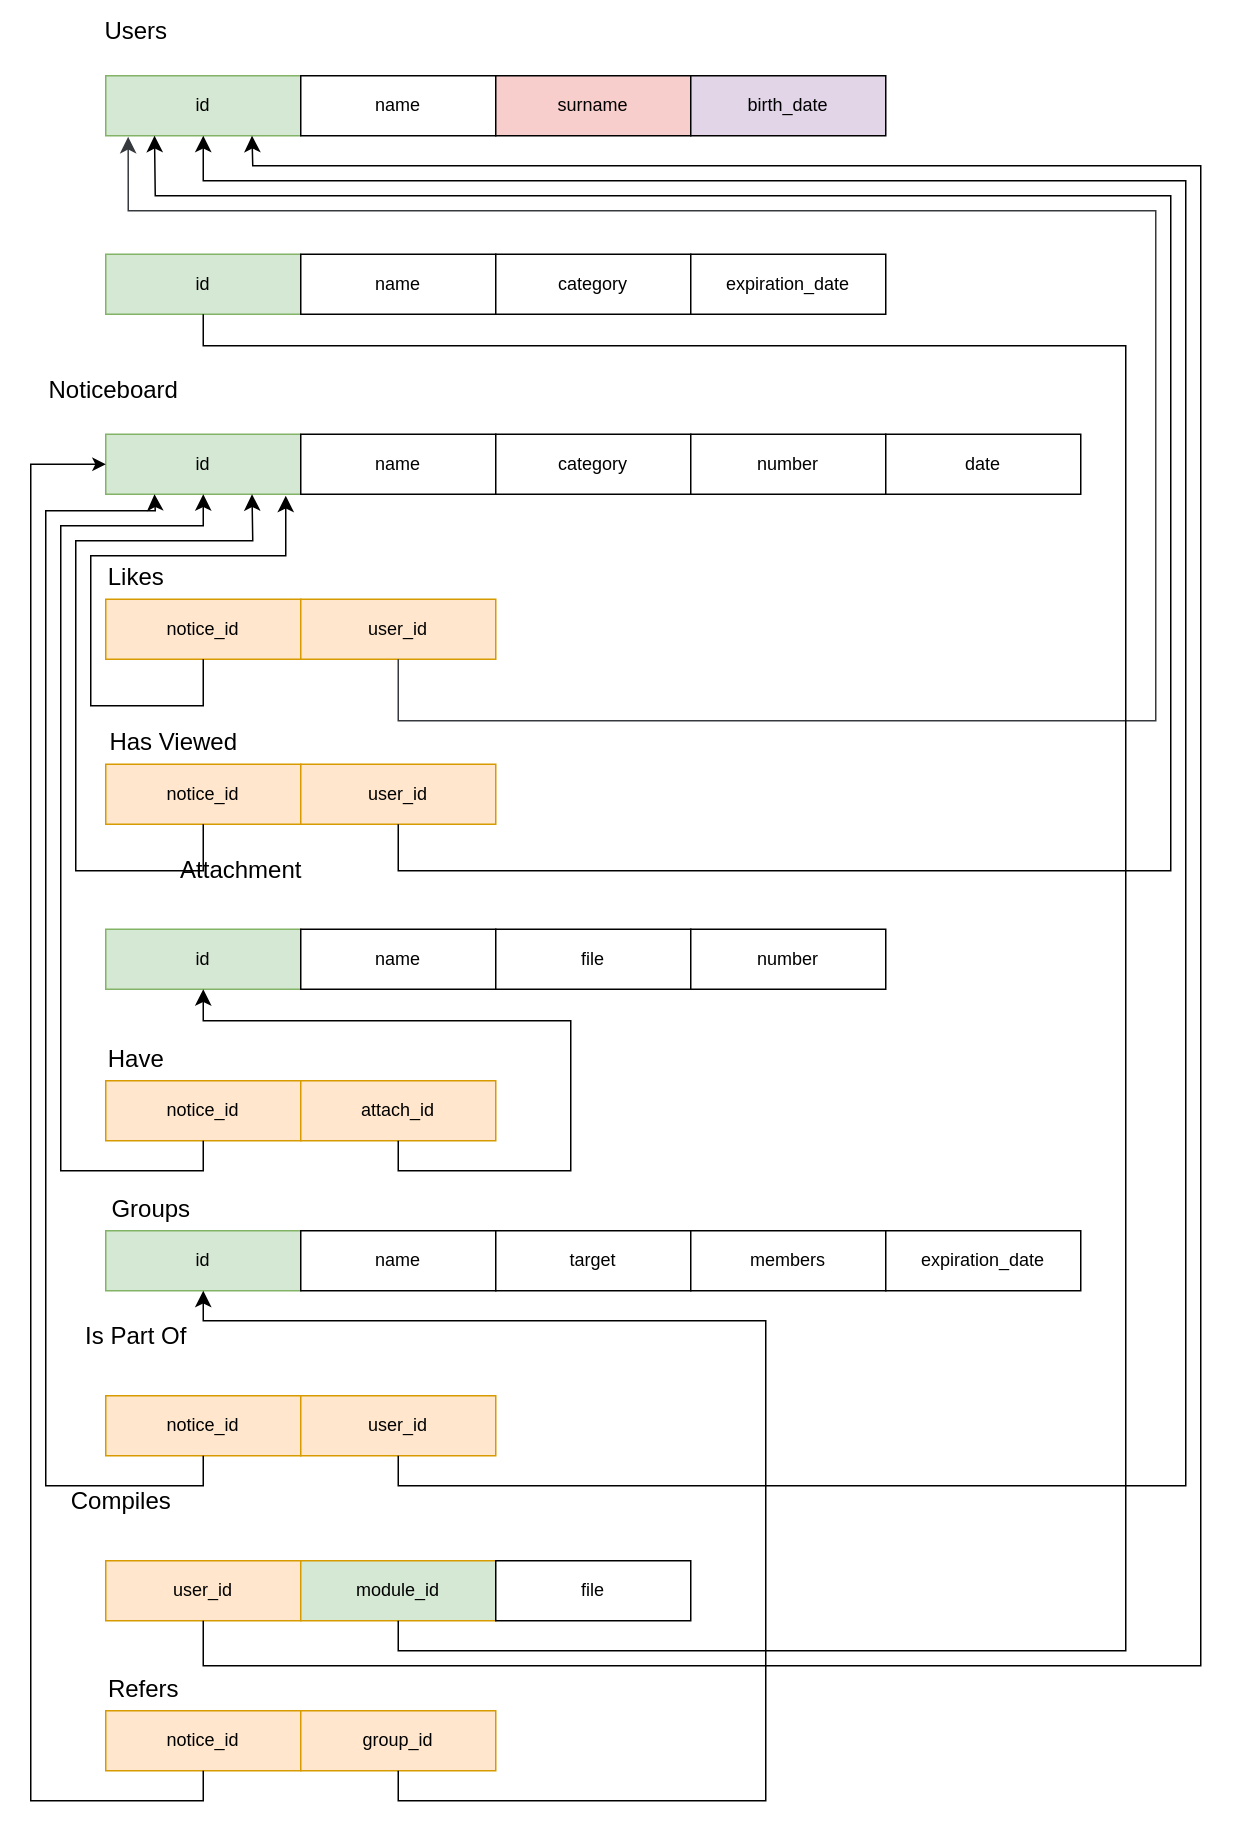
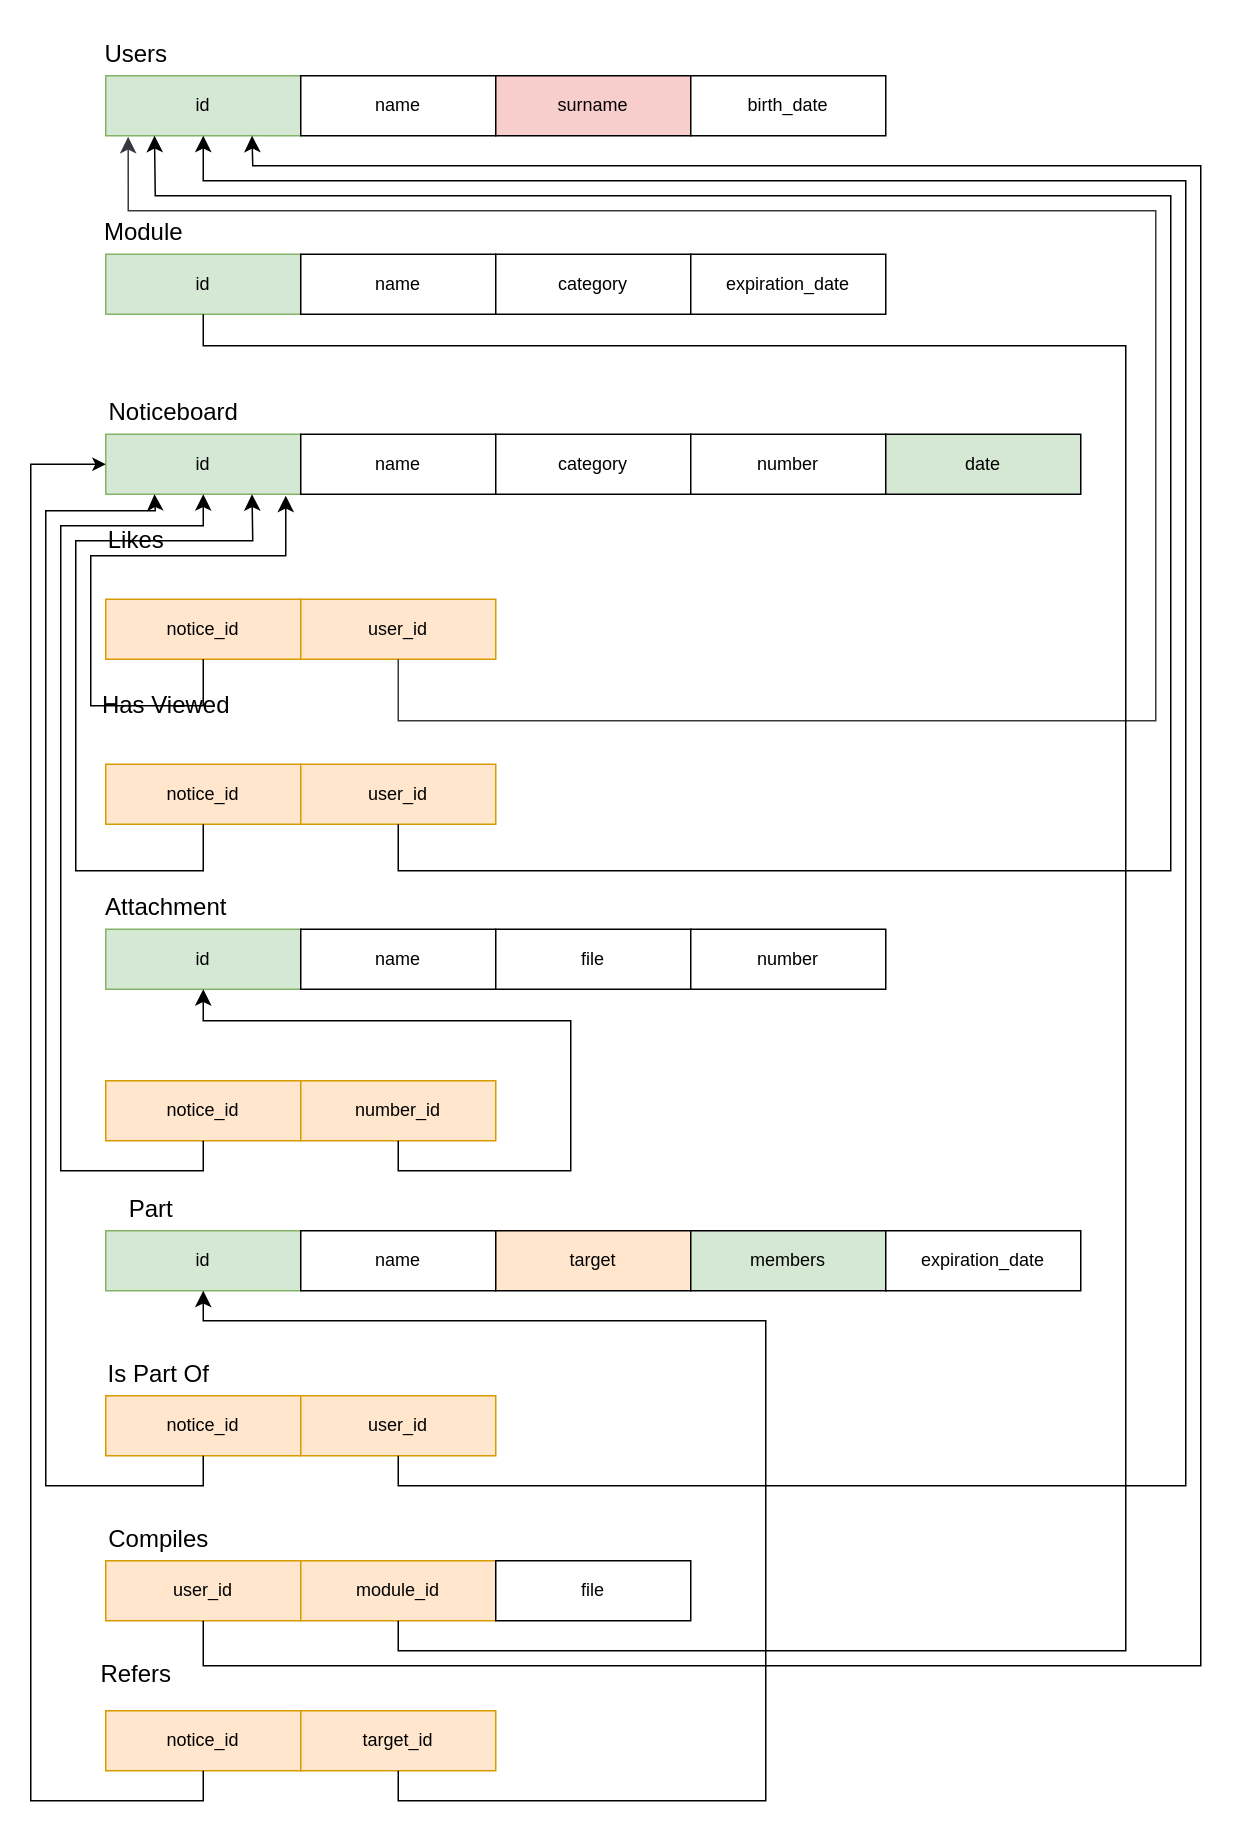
- <mxCell id="6" value="Users" style="text;html=1;align=center;verticalAlign=middle;resizable=0;points=[];autosize=1;strokeColor=none;fillColor=none;fontSize=16;" parent="1" vertex="1"><mxGeometry x="55" y="5" width="70" height="30" as="geometry" /></mxCell>
+ <mxCell id="6" value="Users" style="text;html=1;align=center;verticalAlign=middle;resizable=0;points=[];autosize=1;strokeColor=none;fillColor=none;fontSize=16;" parent="1" vertex="1"><mxGeometry x="55" y="20" width="70" height="30" as="geometry" /></mxCell>
- <mxCell id="5" value="birth_date" style="rounded=0;whiteSpace=wrap;html=1;fillColor=#e1d5e7;" parent="1" vertex="1"><mxGeometry x="460" y="50" width="130" height="40" as="geometry" /></mxCell>
+ <mxCell id="5" value="birth_date" style="rounded=0;whiteSpace=wrap;html=1;" parent="1" vertex="1"><mxGeometry x="460" y="50" width="130" height="40" as="geometry" /></mxCell>
+ <mxCell id="9" value="Module" style="text;html=1;align=center;verticalAlign=middle;resizable=0;points=[];autosize=1;strokeColor=none;fillColor=none;fontSize=16;" parent="1" vertex="1"><mxGeometry x="55" y="139" width="80" height="30" as="geometry" /></mxCell>
- <mxCell id="14" value="Noticeboard" style="text;html=1;align=center;verticalAlign=middle;resizable=0;points=[];autosize=1;strokeColor=none;fillColor=none;fontSize=16;" parent="1" vertex="1"><mxGeometry x="20" y="244" width="110" height="30" as="geometry" /></mxCell>
+ <mxCell id="14" value="Noticeboard" style="text;html=1;align=center;verticalAlign=middle;resizable=0;points=[];autosize=1;strokeColor=none;fillColor=none;fontSize=16;" parent="1" vertex="1"><mxGeometry x="60" y="259" width="110" height="30" as="geometry" /></mxCell>
- <mxCell id="17" value="date" style="rounded=0;whiteSpace=wrap;html=1;" parent="1" vertex="1"><mxGeometry x="590" y="289" width="130" height="40" as="geometry" /></mxCell>
+ <mxCell id="17" value="date" style="rounded=0;whiteSpace=wrap;html=1;fillColor=#d5e8d4;" parent="1" vertex="1"><mxGeometry x="590" y="289" width="130" height="40" as="geometry" /></mxCell>
- <mxCell id="20" value="Likes" style="text;html=1;align=center;verticalAlign=middle;resizable=0;points=[];autosize=1;strokeColor=none;fillColor=none;fontSize=16;" parent="1" vertex="1"><mxGeometry x="60" y="369" width="60" height="30" as="geometry" /></mxCell>
+ <mxCell id="20" value="Likes" style="text;html=1;align=center;verticalAlign=middle;resizable=0;points=[];autosize=1;strokeColor=none;fillColor=none;fontSize=16;" parent="1" vertex="1"><mxGeometry x="60" y="344" width="60" height="30" as="geometry" /></mxCell>
- <mxCell id="23" value="Has Viewed" style="text;html=1;align=center;verticalAlign=middle;resizable=0;points=[];autosize=1;strokeColor=none;fillColor=none;fontSize=16;" parent="1" vertex="1"><mxGeometry x="60" y="479" width="110" height="30" as="geometry" /></mxCell>
+ <mxCell id="23" value="Has Viewed" style="text;html=1;align=center;verticalAlign=middle;resizable=0;points=[];autosize=1;strokeColor=none;fillColor=none;fontSize=16;" parent="1" vertex="1"><mxGeometry x="55" y="454" width="110" height="30" as="geometry" /></mxCell>
- <mxCell id="26" value="Attachment" style="text;html=1;align=center;verticalAlign=middle;resizable=0;points=[];autosize=1;strokeColor=none;fillColor=none;fontSize=16;" parent="1" vertex="1"><mxGeometry x="110" y="564" width="100" height="30" as="geometry" /></mxCell>
+ <mxCell id="26" value="Attachment" style="text;html=1;align=center;verticalAlign=middle;resizable=0;points=[];autosize=1;strokeColor=none;fillColor=none;fontSize=16;" parent="1" vertex="1"><mxGeometry x="60" y="589" width="100" height="30" as="geometry" /></mxCell>
- <mxCell id="31" value="Have" style="text;html=1;align=center;verticalAlign=middle;resizable=0;points=[];autosize=1;strokeColor=none;fillColor=none;fontSize=16;" parent="1" vertex="1"><mxGeometry x="60" y="690" width="60" height="30" as="geometry" /></mxCell>
- <mxCell id="30" value="attach_id" style="rounded=0;whiteSpace=wrap;html=1;fillColor=#ffe6cc;strokeColor=#d79b00;" parent="1" vertex="1"><mxGeometry x="200" y="720" width="130" height="40" as="geometry" /></mxCell>
+ <mxCell id="30" value="number_id" style="rounded=0;whiteSpace=wrap;html=1;fillColor=#ffe6cc;strokeColor=#d79b00;" parent="1" vertex="1"><mxGeometry x="200" y="720" width="130" height="40" as="geometry" /></mxCell>
- <mxCell id="34" value="Groups" style="text;html=1;align=center;verticalAlign=middle;resizable=0;points=[];autosize=1;strokeColor=none;fillColor=none;fontSize=16;" parent="1" vertex="1"><mxGeometry x="60" y="790" width="80" height="30" as="geometry" /></mxCell>
+ <mxCell id="34" value="Part" style="text;html=1;align=center;verticalAlign=middle;resizable=0;points=[];autosize=1;strokeColor=none;fillColor=none;fontSize=16;" parent="1" vertex="1"><mxGeometry x="60" y="790" width="80" height="30" as="geometry" /></mxCell>
- <mxCell id="35" value="target" style="rounded=0;whiteSpace=wrap;html=1;" parent="1" vertex="1"><mxGeometry x="330" y="820" width="130" height="40" as="geometry" /></mxCell>
+ <mxCell id="35" value="target" style="rounded=0;whiteSpace=wrap;html=1;fillColor=#ffe6cc;" parent="1" vertex="1"><mxGeometry x="330" y="820" width="130" height="40" as="geometry" /></mxCell>
- <mxCell id="36" value="members" style="rounded=0;whiteSpace=wrap;html=1;" parent="1" vertex="1"><mxGeometry x="460" y="820" width="130" height="40" as="geometry" /></mxCell>
+ <mxCell id="36" value="members" style="rounded=0;whiteSpace=wrap;html=1;fillColor=#d5e8d4;" parent="1" vertex="1"><mxGeometry x="460" y="820" width="130" height="40" as="geometry" /></mxCell>
- <mxCell id="40" value="Is Part Of" style="text;html=1;align=center;verticalAlign=middle;resizable=0;points=[];autosize=1;strokeColor=none;fillColor=none;fontSize=16;" parent="1" vertex="1"><mxGeometry x="45" y="875" width="90" height="30" as="geometry" /></mxCell>
+ <mxCell id="40" value="Is Part Of" style="text;html=1;align=center;verticalAlign=middle;resizable=0;points=[];autosize=1;strokeColor=none;fillColor=none;fontSize=16;" parent="1" vertex="1"><mxGeometry x="60" y="900" width="90" height="30" as="geometry" /></mxCell>
- <mxCell id="43" value="Compiles" style="text;html=1;align=center;verticalAlign=middle;resizable=0;points=[];autosize=1;strokeColor=none;fillColor=none;fontSize=16;" parent="1" vertex="1"><mxGeometry x="35" y="985" width="90" height="30" as="geometry" /></mxCell>
+ <mxCell id="43" value="Compiles" style="text;html=1;align=center;verticalAlign=middle;resizable=0;points=[];autosize=1;strokeColor=none;fillColor=none;fontSize=16;" parent="1" vertex="1"><mxGeometry x="60" y="1010" width="90" height="30" as="geometry" /></mxCell>
- <mxCell id="42" value="module_id" style="rounded=0;whiteSpace=wrap;html=1;fillColor=#d5e8d4;strokeColor=#d79b00;" parent="1" vertex="1"><mxGeometry x="200" y="1040" width="130" height="40" as="geometry" /></mxCell>
+ <mxCell id="42" value="module_id" style="rounded=0;whiteSpace=wrap;html=1;fillColor=#ffe6cc;strokeColor=#d79b00;" parent="1" vertex="1"><mxGeometry x="200" y="1040" width="130" height="40" as="geometry" /></mxCell>
- <mxCell id="46" value="Refers" style="text;html=1;align=center;verticalAlign=middle;resizable=0;points=[];autosize=1;strokeColor=none;fillColor=none;fontSize=16;" parent="1" vertex="1"><mxGeometry x="60" y="1110" width="70" height="30" as="geometry" /></mxCell>
+ <mxCell id="46" value="Refers" style="text;html=1;align=center;verticalAlign=middle;resizable=0;points=[];autosize=1;strokeColor=none;fillColor=none;fontSize=16;" parent="1" vertex="1"><mxGeometry x="55" y="1100" width="70" height="30" as="geometry" /></mxCell>
- <mxCell id="45" value="group_id" style="rounded=0;whiteSpace=wrap;html=1;fillColor=#ffe6cc;strokeColor=#d79b00;" parent="1" vertex="1"><mxGeometry x="200" y="1140" width="130" height="40" as="geometry" /></mxCell>
+ <mxCell id="45" value="target_id" style="rounded=0;whiteSpace=wrap;html=1;fillColor=#ffe6cc;strokeColor=#d79b00;" parent="1" vertex="1"><mxGeometry x="200" y="1140" width="130" height="40" as="geometry" /></mxCell>
